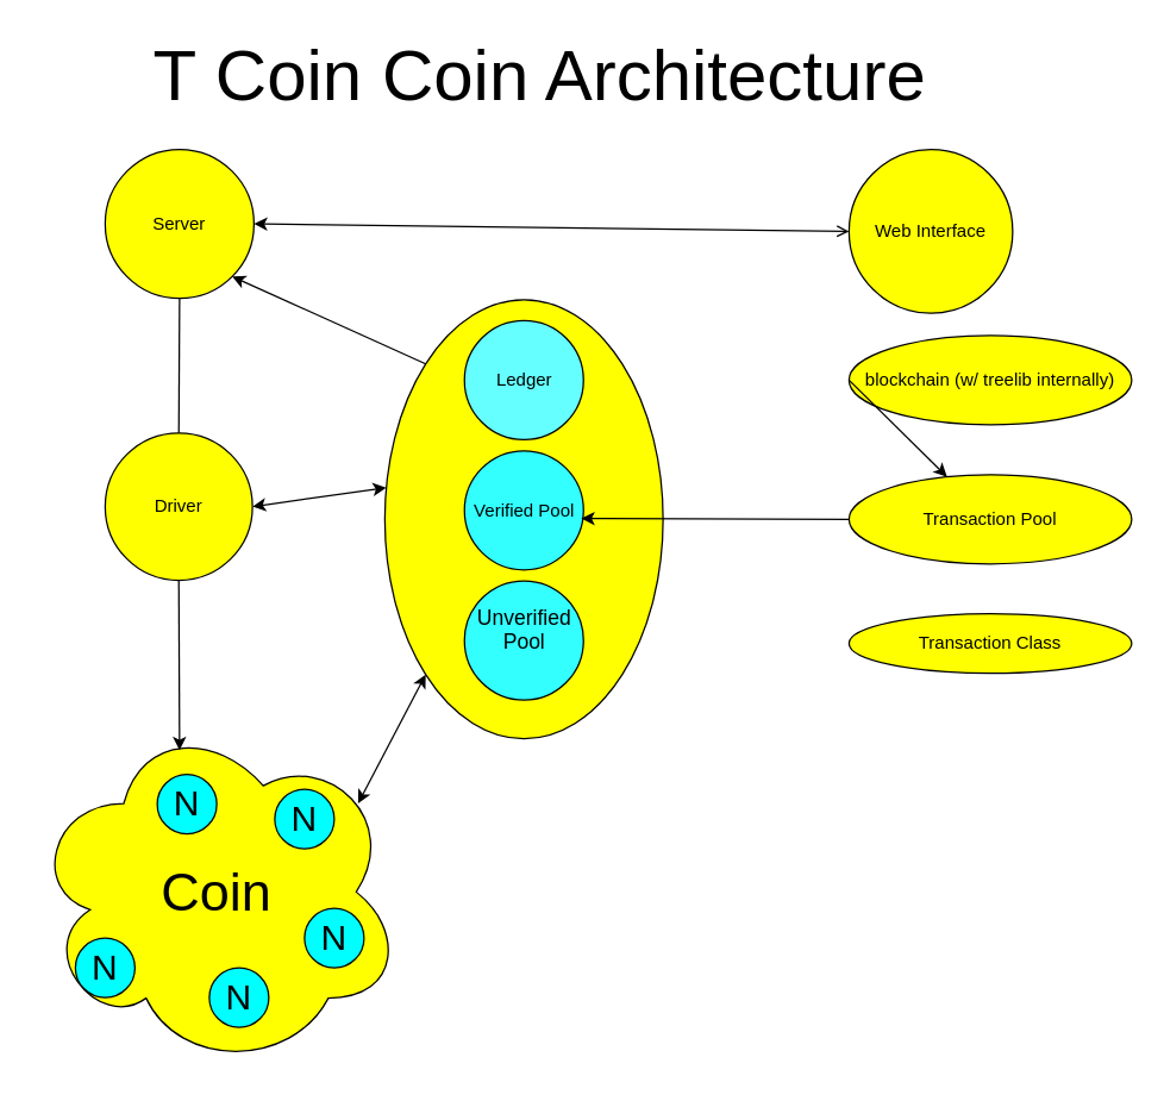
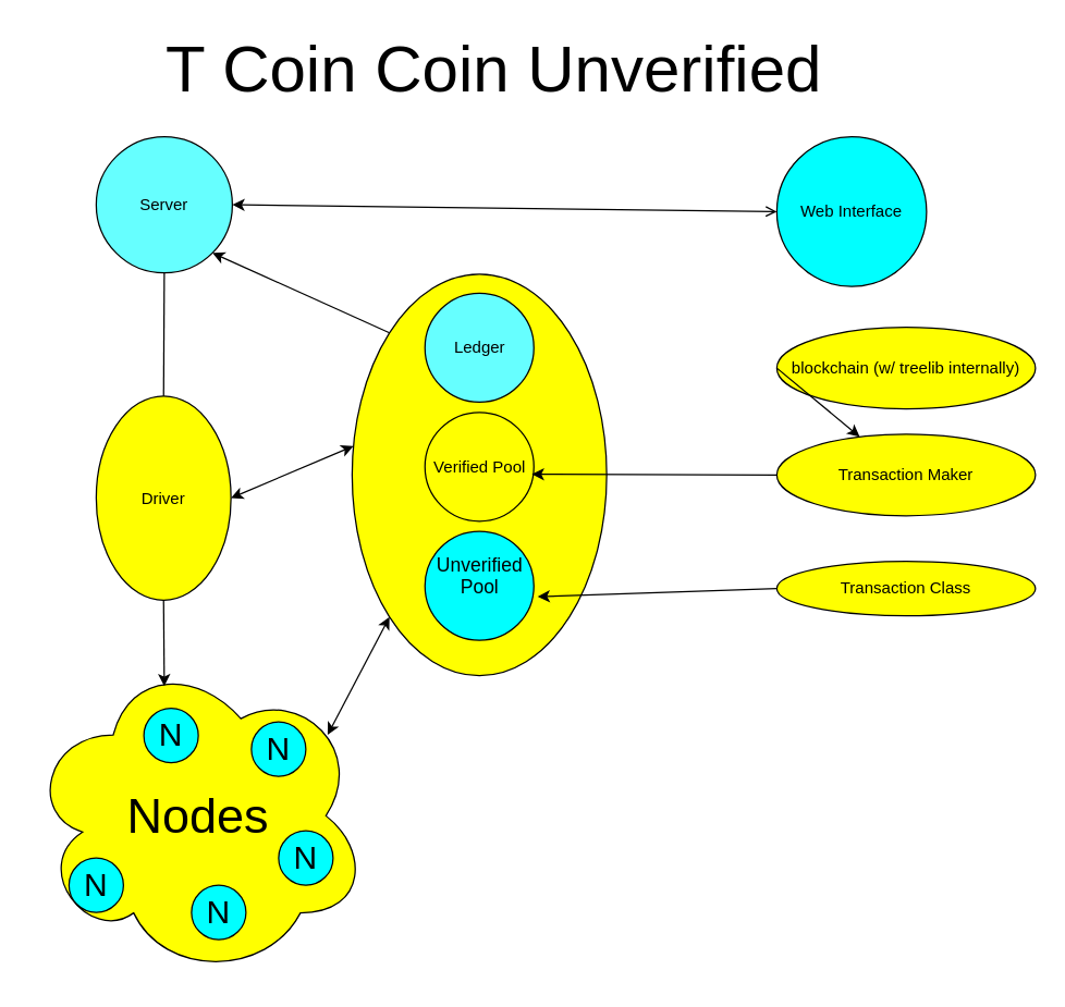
- <mxCell id="15" value="&lt;font style=&quot;font-size: 48px&quot;&gt;T Coin Coin Architecture&amp;nbsp;&lt;/font&gt;" style="text;html=1;strokeColor=none;fillColor=none;align=center;verticalAlign=middle;whiteSpace=wrap;rounded=0;" vertex="1" parent="1"><mxGeometry x="80" y="20" width="578" height="60" as="geometry" /></mxCell>
+ <mxCell id="15" value="&lt;font style=&quot;font-size: 48px&quot;&gt;T Coin Coin Unverified&amp;nbsp;&lt;/font&gt;" style="text;html=1;strokeColor=none;fillColor=none;align=center;verticalAlign=middle;whiteSpace=wrap;rounded=0;" vertex="1" parent="1"><mxGeometry x="80" y="20" width="578" height="60" as="geometry" /></mxCell>
- <mxCell id="2" value="Server" style="ellipse;whiteSpace=wrap;html=1;aspect=fixed;fillColor=#FFFF00;" vertex="1" parent="1"><mxGeometry x="70" y="100" width="100" height="100" as="geometry" /></mxCell>
+ <mxCell id="2" value="Server" style="ellipse;whiteSpace=wrap;html=1;aspect=fixed;fillColor=#66ffff;" vertex="1" parent="1"><mxGeometry x="70" y="100" width="100" height="100" as="geometry" /></mxCell>
- <mxCell id="3" value="Web Interface" style="ellipse;whiteSpace=wrap;html=1;aspect=fixed;fillColor=#FFFF00;" vertex="1" parent="1"><mxGeometry x="570" y="100" width="110" height="110" as="geometry" /></mxCell>
+ <mxCell id="3" value="Web Interface" style="ellipse;whiteSpace=wrap;html=1;aspect=fixed;fillColor=#00ffff;" vertex="1" parent="1"><mxGeometry x="570" y="100" width="110" height="110" as="geometry" /></mxCell>
- <mxCell id="7" value="blockchain (w/ treelib internally)" style="ellipse;whiteSpace=wrap;html=1;fillColor=#FFFF00;" vertex="1" parent="1"><mxGeometry x="570" y="225" width="190" height="60" as="geometry" /></mxCell>
+ <mxCell id="7" value="blockchain (w/ treelib internally)" style="ellipse;whiteSpace=wrap;html=1;fillColor=#FFFF00;" vertex="1" parent="1"><mxGeometry x="570" y="240" width="190" height="60" as="geometry" /></mxCell>
- <mxCell id="10" value="Driver" style="ellipse;whiteSpace=wrap;html=1;aspect=fixed;fillColor=#FFFF00;" vertex="1" parent="1"><mxGeometry x="70" y="290.5" width="99" height="99" as="geometry" /></mxCell>
+ <mxCell id="10" value="Driver" style="ellipse;whiteSpace=wrap;html=1;aspect=fixed;fillColor=#FFFF00;" vertex="1" parent="1"><mxGeometry x="70" y="290.5" width="99" height="150" as="geometry" /></mxCell>
- <mxCell id="16" value="Verified Pool" style="ellipse;whiteSpace=wrap;html=1;aspect=fixed;fillColor=#33FFFF;" vertex="1" parent="1"><mxGeometry x="311.5" y="302.5" width="80" height="80" as="geometry" /></mxCell>
+ <mxCell id="16" value="Verified Pool" style="ellipse;whiteSpace=wrap;html=1;aspect=fixed;fillColor=#ffff00;" vertex="1" parent="1"><mxGeometry x="311.5" y="302.5" width="80" height="80" as="geometry" /></mxCell>
- <mxCell id="18" value="Transaction Pool" style="ellipse;whiteSpace=wrap;html=1;fillColor=#FFFF00;" vertex="1" parent="1"><mxGeometry x="570" y="318.5" width="190" height="60" as="geometry" /></mxCell>
+ <mxCell id="18" value="Transaction Maker" style="ellipse;whiteSpace=wrap;html=1;fillColor=#FFFF00;" vertex="1" parent="1"><mxGeometry x="570" y="318.5" width="190" height="60" as="geometry" /></mxCell>
- <mxCell id="17" value="&lt;font style=&quot;font-size: 14px&quot;&gt;Unverified&lt;br&gt;Pool&lt;br&gt;&lt;/font&gt;&lt;br&gt;" style="ellipse;whiteSpace=wrap;html=1;aspect=fixed;fillColor=#33FFFF;" vertex="1" parent="1"><mxGeometry x="311.5" y="390" width="80" height="80" as="geometry" /></mxCell>
+ <mxCell id="17" value="&lt;font style=&quot;font-size: 14px&quot;&gt;Unverified&lt;br&gt;Pool&lt;br&gt;&lt;/font&gt;&lt;br&gt;" style="ellipse;whiteSpace=wrap;html=1;aspect=fixed;fillColor=#00ffff;" vertex="1" parent="1"><mxGeometry x="311.5" y="390" width="80" height="80" as="geometry" /></mxCell>
+ <mxCell id="22" value="" style="endArrow=classic;html=1;exitX=0;exitY=0.5;exitDx=0;exitDy=0;entryX=1.034;entryY=0.6;entryDx=0;entryDy=0;entryPerimeter=0;" edge="1" parent="1" source="19" target="17"><mxGeometry width="50" height="50" relative="1" as="geometry"><mxPoint x="510" y="600" as="sourcePoint" /><mxPoint x="560" y="550" as="targetPoint" /></mxGeometry></mxCell>
- <mxCell id="8" value="&lt;font style=&quot;font-size: 36px&quot;&gt;Coin&lt;/font&gt;" style="ellipse;shape=cloud;whiteSpace=wrap;html=1;fillColor=#FFFF00;" vertex="1" parent="1"><mxGeometry x="20" y="480" width="250" height="238" as="geometry" /></mxCell>
+ <mxCell id="8" value="&lt;font style=&quot;font-size: 36px&quot;&gt;Nodes&lt;/font&gt;" style="ellipse;shape=cloud;whiteSpace=wrap;html=1;fillColor=#FFFF00;" vertex="1" parent="1"><mxGeometry x="20" y="480" width="250" height="238" as="geometry" /></mxCell>
